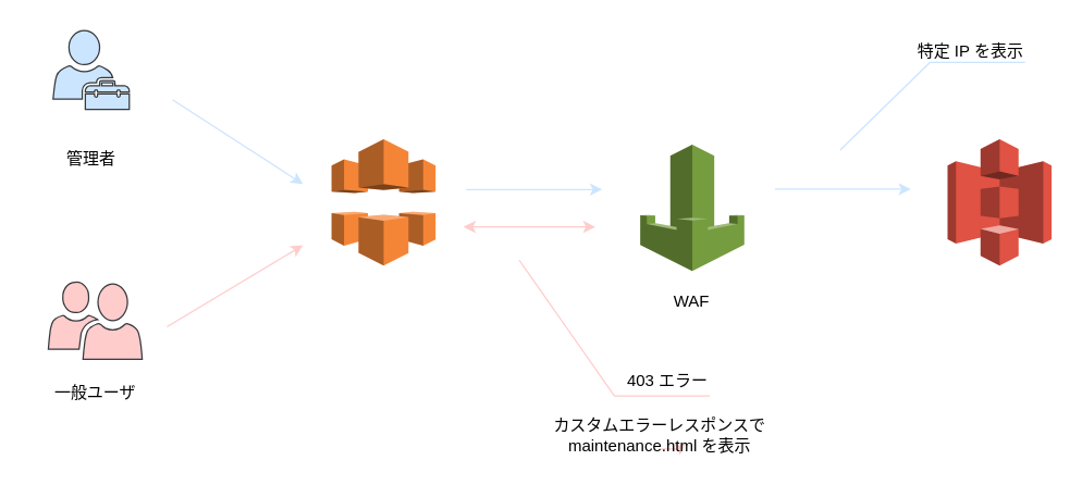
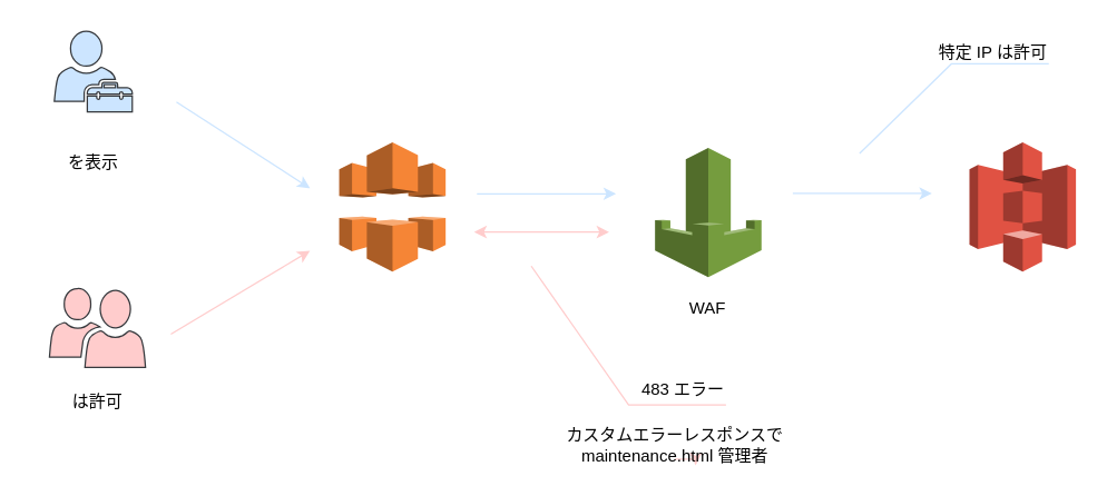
- <mxCell id="15" value="&lt;font style=&quot;font-size: 12px ; line-height: 150%&quot;&gt;特定 IP を表示&lt;br&gt;&lt;/font&gt;" style="strokeWidth=1;shadow=0;dashed=0;align=center;html=1;shape=mxgraph.mockup.text.callout;linkText=;textSize=17;textColor=#666666;callDir=NE;callStyle=line;fontSize=17;align=right;verticalAlign=top;strokeColor=#CCE5FF;horizontal=1;spacingBottom=4;fontColor=#000000;" vertex="1" parent="1"><mxGeometry x="617" y="20" width="136" height="90" as="geometry" /></mxCell>
+ <mxCell id="15" value="&lt;font style=&quot;font-size: 12px ; line-height: 150%&quot;&gt;特定 IP は許可&lt;br&gt;&lt;/font&gt;" style="strokeWidth=1;shadow=0;dashed=0;align=center;html=1;shape=mxgraph.mockup.text.callout;linkText=;textSize=17;textColor=#666666;callDir=NE;callStyle=line;fontSize=17;align=right;verticalAlign=top;strokeColor=#CCE5FF;horizontal=1;spacingBottom=4;fontColor=#000000;" vertex="1" parent="1"><mxGeometry x="617" y="20" width="136" height="90" as="geometry" /></mxCell>
- <mxCell id="19" value="管理者" style="text;html=1;strokeColor=none;fillColor=none;align=center;verticalAlign=middle;whiteSpace=wrap;rounded=0;" parent="17" vertex="1"><mxGeometry y="85" width="92.5" height="20" as="geometry" /></mxCell>
+ <mxCell id="19" value="を表示" style="text;html=1;strokeColor=none;fillColor=none;align=center;verticalAlign=middle;whiteSpace=wrap;rounded=0;" parent="17" vertex="1"><mxGeometry y="85" width="92.5" height="20" as="geometry" /></mxCell>
- <mxCell id="16" value="&lt;font style=&quot;font-size: 12px&quot;&gt;403 エラー&lt;/font&gt;" style="strokeWidth=1;shadow=0;dashed=0;align=center;html=1;shape=mxgraph.mockup.text.callout;linkText=;textSize=17;textColor=#666666;callDir=SE;callStyle=line;fontSize=17;align=right;verticalAlign=bottom;strokeColor=#FFCCCC;fontColor=#000000;" vertex="1" parent="1"><mxGeometry x="381" y="191" width="140" height="100" as="geometry" /></mxCell>
+ <mxCell id="16" value="&lt;font style=&quot;font-size: 12px&quot;&gt;483 エラー&lt;/font&gt;" style="strokeWidth=1;shadow=0;dashed=0;align=center;html=1;shape=mxgraph.mockup.text.callout;linkText=;textSize=17;textColor=#666666;callDir=SE;callStyle=line;fontSize=17;align=right;verticalAlign=bottom;strokeColor=#FFCCCC;fontColor=#000000;" vertex="1" parent="1"><mxGeometry x="381" y="191" width="140" height="100" as="geometry" /></mxCell>
- <mxCell id="22" value="一般ユーザ" style="text;html=1;strokeColor=none;fillColor=none;align=center;verticalAlign=middle;whiteSpace=wrap;rounded=0;" parent="20" vertex="1"><mxGeometry y="72" width="92.5" height="20" as="geometry" /></mxCell>
+ <mxCell id="22" value="は許可" style="text;html=1;strokeColor=none;fillColor=none;align=center;verticalAlign=middle;whiteSpace=wrap;rounded=0;" parent="20" vertex="1"><mxGeometry y="72" width="92.5" height="20" as="geometry" /></mxCell>
- <mxCell id="14" value="カスタムエラーレスポンスで maintenance.html を表示" style="text;html=1;strokeColor=none;fillColor=none;align=center;verticalAlign=middle;whiteSpace=wrap;rounded=0;" vertex="1" parent="1"><mxGeometry x="393" y="310" width="183" height="20" as="geometry" /></mxCell>
+ <mxCell id="14" value="カスタムエラーレスポンスで maintenance.html 管理者" style="text;html=1;strokeColor=none;fillColor=none;align=center;verticalAlign=middle;whiteSpace=wrap;rounded=0;" vertex="1" parent="1"><mxGeometry x="393" y="310" width="183" height="20" as="geometry" /></mxCell>
